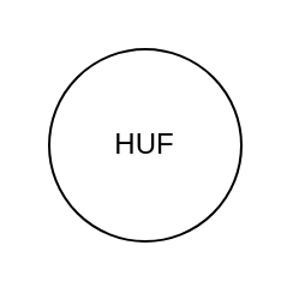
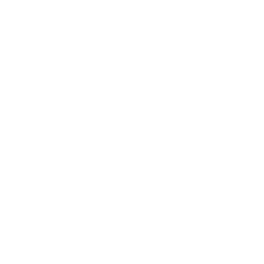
- <mxCell id="2" value="HUF" style="ellipse;whiteSpace=wrap;html=1;aspect=fixed;" parent="1" vertex="1"><mxGeometry x="20" y="20" width="80" height="80" as="geometry" /></mxCell>
